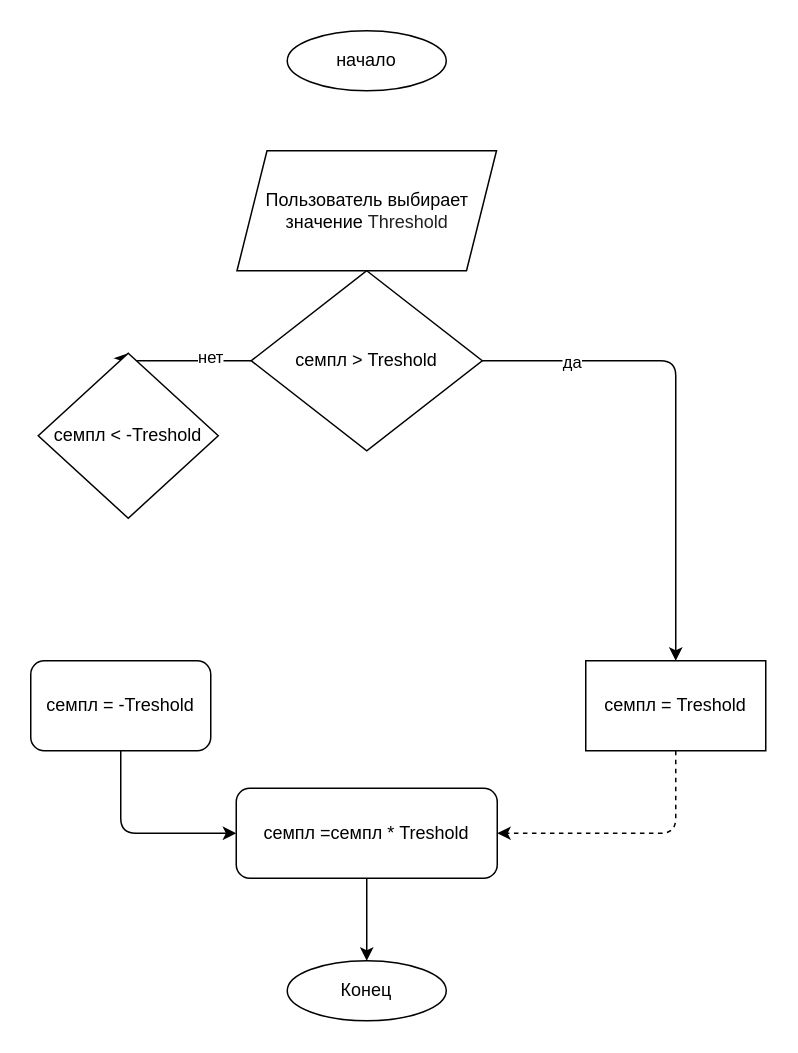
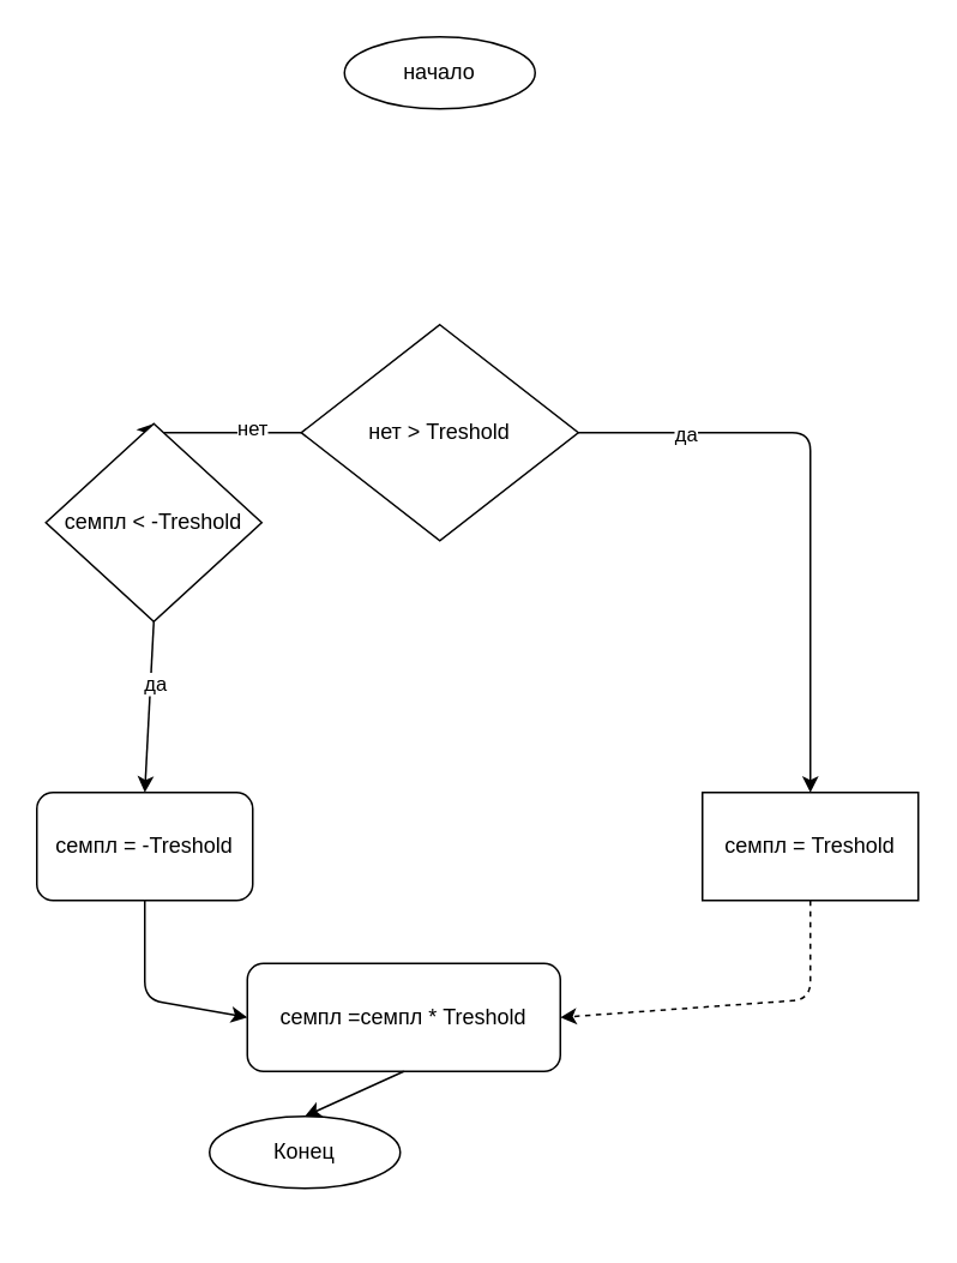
- <mxCell id="3" value="&lt;p&gt;&lt;font style=&quot;font-size: 12px&quot;&gt;Пользователь выбирает значение&amp;nbsp;&lt;span style=&quot;color: rgb(34 , 34 , 34) ; background-color: rgb(255 , 255 , 255)&quot;&gt;Threshold&lt;/span&gt;&lt;/font&gt;&lt;/p&gt;" style="shape=parallelogram;perimeter=parallelogramPerimeter;whiteSpace=wrap;html=1;fixedSize=1;" vertex="1" parent="1"><mxGeometry x="157.5" y="100" width="173" height="80" as="geometry" /></mxCell>
- <mxCell id="4" value="семпл &amp;gt; Treshold" style="rhombus;whiteSpace=wrap;html=1;" vertex="1" parent="1"><mxGeometry x="167" y="180" width="154" height="120" as="geometry" /></mxCell>
+ <mxCell id="4" value="нет &amp;gt; Treshold" style="rhombus;whiteSpace=wrap;html=1;" vertex="1" parent="1"><mxGeometry x="167" y="180" width="154" height="120" as="geometry" /></mxCell>
+ <mxCell id="11" value="" style="endArrow=classic;html=1;exitX=0.5;exitY=1;exitDx=0;exitDy=0;entryX=0.5;entryY=0;entryDx=0;entryDy=0;" edge="1" parent="1" source="10" target="13"><mxGeometry width="50" height="50" relative="1" as="geometry"><mxPoint x="-90" y="500" as="sourcePoint" /><mxPoint x="-40" y="450" as="targetPoint" /></mxGeometry></mxCell>
+ <mxCell id="12" value="да&lt;br&gt;" style="edgeLabel;html=1;align=center;verticalAlign=middle;resizable=0;points=[];" vertex="1" connectable="0" parent="11"><mxGeometry x="-0.28" y="2" relative="1" as="geometry"><mxPoint as="offset" /></mxGeometry></mxCell>
- <mxCell id="14" value="семпл =семпл * Treshold" style="rounded=1;whiteSpace=wrap;html=1;" vertex="1" parent="1"><mxGeometry x="157" y="525" width="174" height="60" as="geometry" /></mxCell>
+ <mxCell id="14" value="семпл =семпл * Treshold" style="rounded=1;whiteSpace=wrap;html=1;" vertex="1" parent="1"><mxGeometry x="137" y="535" width="174" height="60" as="geometry" /></mxCell>
- <mxCell id="17" value="Конец" style="ellipse;whiteSpace=wrap;html=1;" vertex="1" parent="1"><mxGeometry x="191" y="640" width="106" height="40" as="geometry" /></mxCell>
+ <mxCell id="17" value="Конец" style="ellipse;whiteSpace=wrap;html=1;" vertex="1" parent="1"><mxGeometry x="116" y="620" width="106" height="40" as="geometry" /></mxCell>
